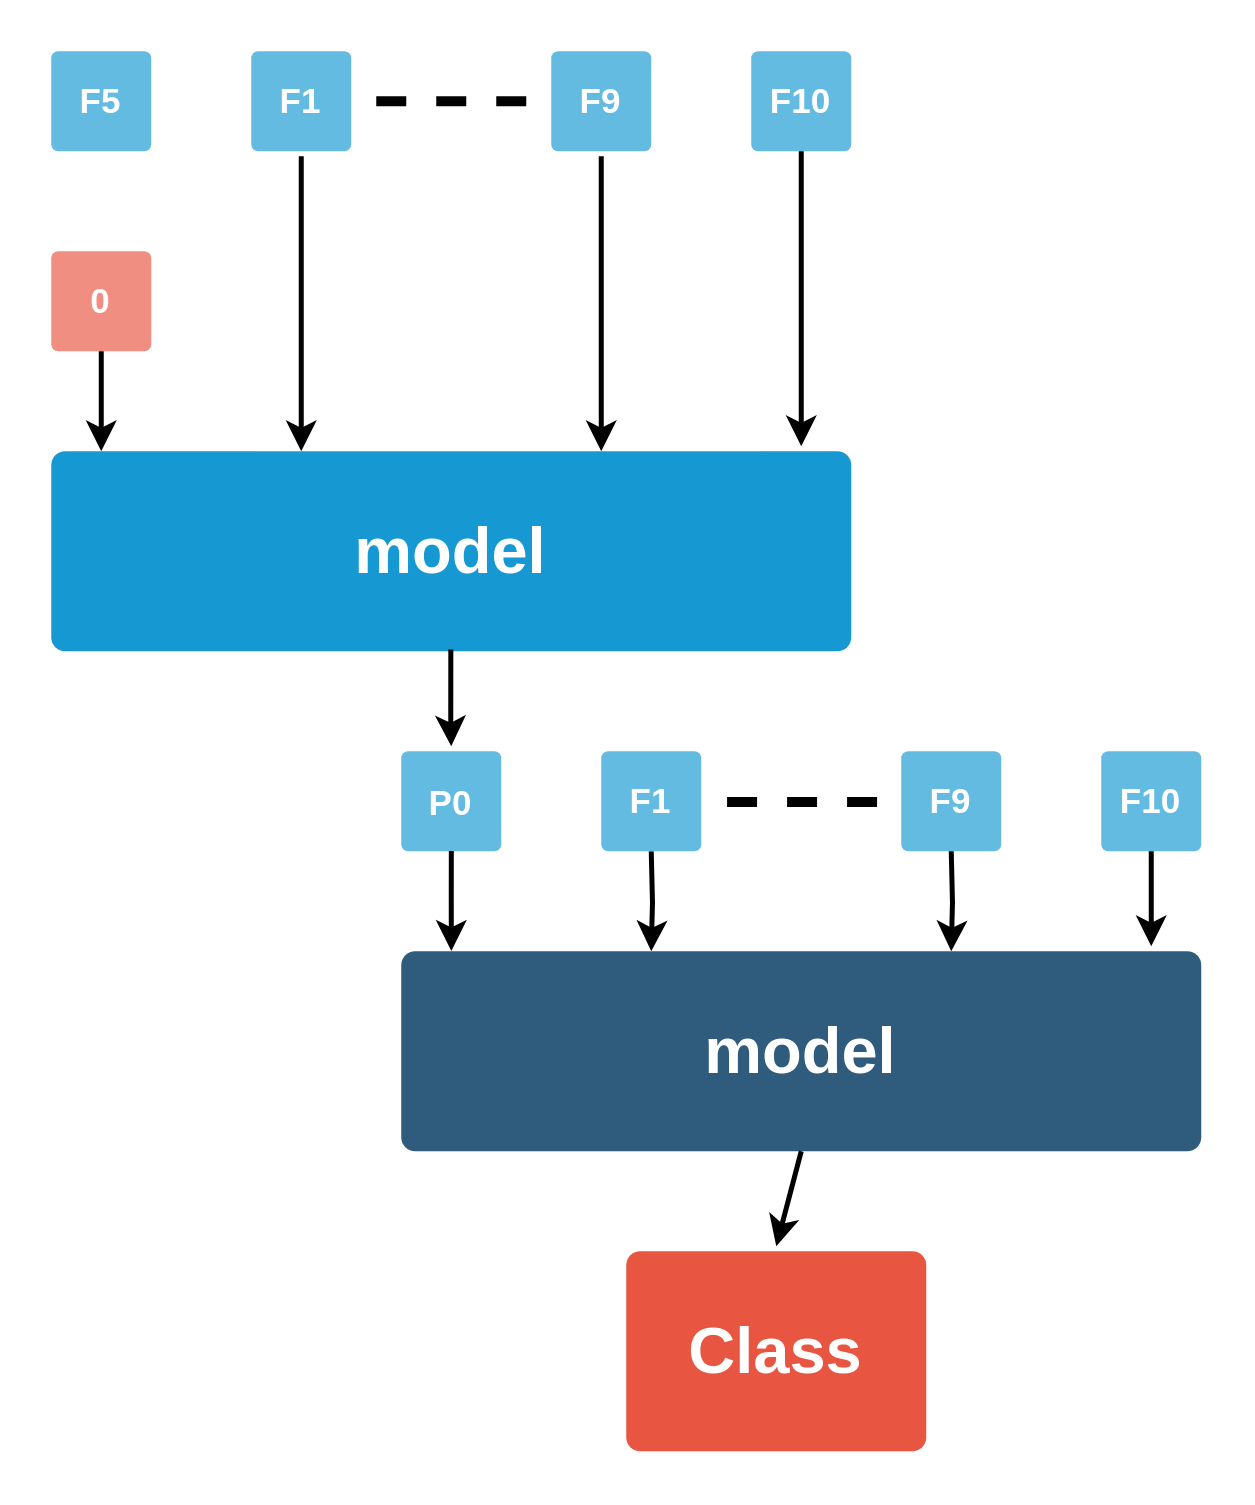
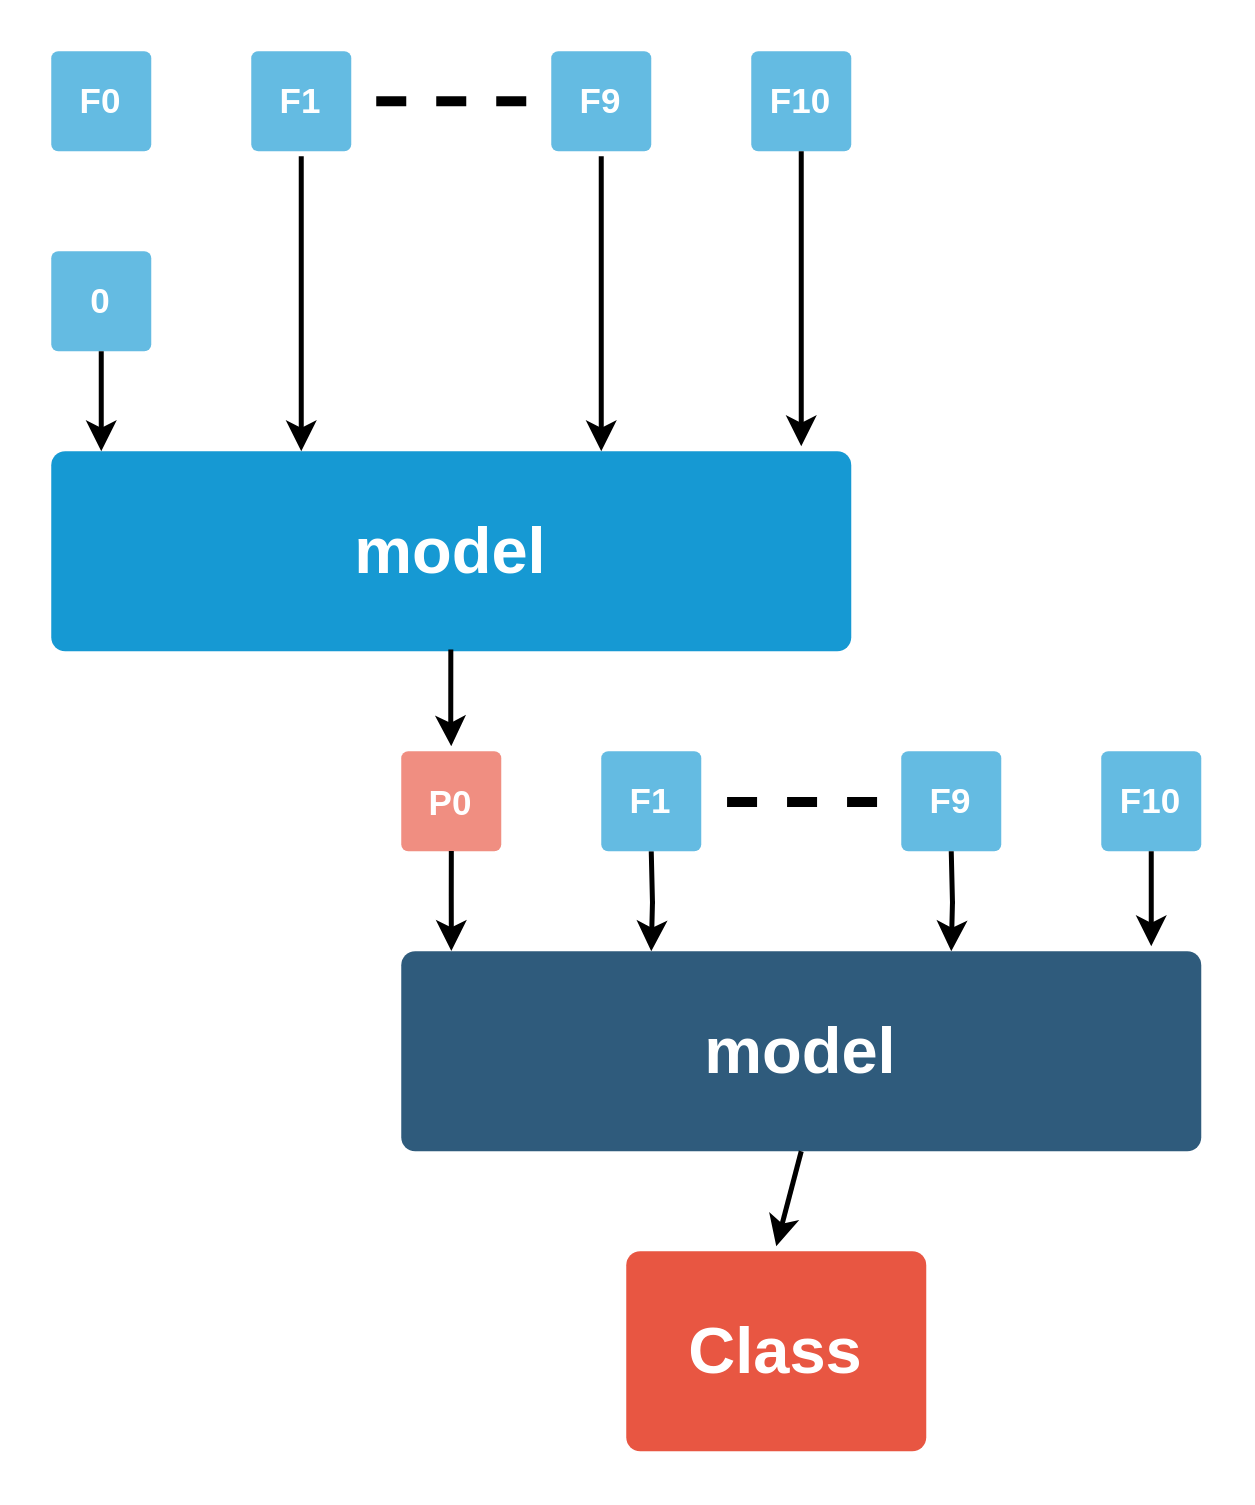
- <mxCell id="3" value="&lt;b&gt;F5&lt;/b&gt;" style="rounded=1;whiteSpace=wrap;html=1;shadow=0;labelBackgroundColor=none;strokeColor=none;strokeWidth=3;fillColor=#64bbe2;fontFamily=Helvetica;fontSize=14;fontColor=#FFFFFF;align=center;spacing=5;arcSize=7;perimeterSpacing=2;" parent="1" vertex="1"><mxGeometry x="20" y="20" width="40" height="40" as="geometry" /></mxCell>
+ <mxCell id="3" value="&lt;b&gt;F0&lt;/b&gt;" style="rounded=1;whiteSpace=wrap;html=1;shadow=0;labelBackgroundColor=none;strokeColor=none;strokeWidth=3;fillColor=#64bbe2;fontFamily=Helvetica;fontSize=14;fontColor=#FFFFFF;align=center;spacing=5;arcSize=7;perimeterSpacing=2;" parent="1" vertex="1"><mxGeometry x="20" y="20" width="40" height="40" as="geometry" /></mxCell>
- <mxCell id="4" value="&lt;b&gt;0&lt;/b&gt;" style="rounded=1;whiteSpace=wrap;html=1;shadow=0;labelBackgroundColor=none;strokeColor=none;strokeWidth=3;fillColor=#f08e81;fontFamily=Helvetica;fontSize=14;fontColor=#FFFFFF;align=center;spacing=5;arcSize=7;perimeterSpacing=2;" vertex="1" parent="1"><mxGeometry x="20" y="100" width="40" height="40" as="geometry" /></mxCell>
+ <mxCell id="4" value="&lt;b&gt;0&lt;/b&gt;" style="rounded=1;whiteSpace=wrap;html=1;shadow=0;labelBackgroundColor=none;strokeColor=none;strokeWidth=3;fillColor=#64bbe2;fontFamily=Helvetica;fontSize=14;fontColor=#FFFFFF;align=center;spacing=5;arcSize=7;perimeterSpacing=2;" vertex="1" parent="1"><mxGeometry x="20" y="100" width="40" height="40" as="geometry" /></mxCell>
- <mxCell id="14" value="&lt;font style=&quot;font-size: 14px&quot;&gt;P0&lt;/font&gt;" style="rounded=1;whiteSpace=wrap;html=1;shadow=0;labelBackgroundColor=none;strokeColor=none;strokeWidth=3;fillColor=#64bbe2;fontFamily=Helvetica;fontSize=16;fontColor=#FFFFFF;align=center;fontStyle=1;spacing=5;arcSize=7;perimeterSpacing=2;" vertex="1" parent="1"><mxGeometry x="160" y="300" width="40" height="40" as="geometry" /></mxCell>
+ <mxCell id="14" value="&lt;font style=&quot;font-size: 14px&quot;&gt;P0&lt;/font&gt;" style="rounded=1;whiteSpace=wrap;html=1;shadow=0;labelBackgroundColor=none;strokeColor=none;strokeWidth=3;fillColor=#F08E81;fontFamily=Helvetica;fontSize=16;fontColor=#FFFFFF;align=center;fontStyle=1;spacing=5;arcSize=7;perimeterSpacing=2;" vertex="1" parent="1"><mxGeometry x="160" y="300" width="40" height="40" as="geometry" /></mxCell>
